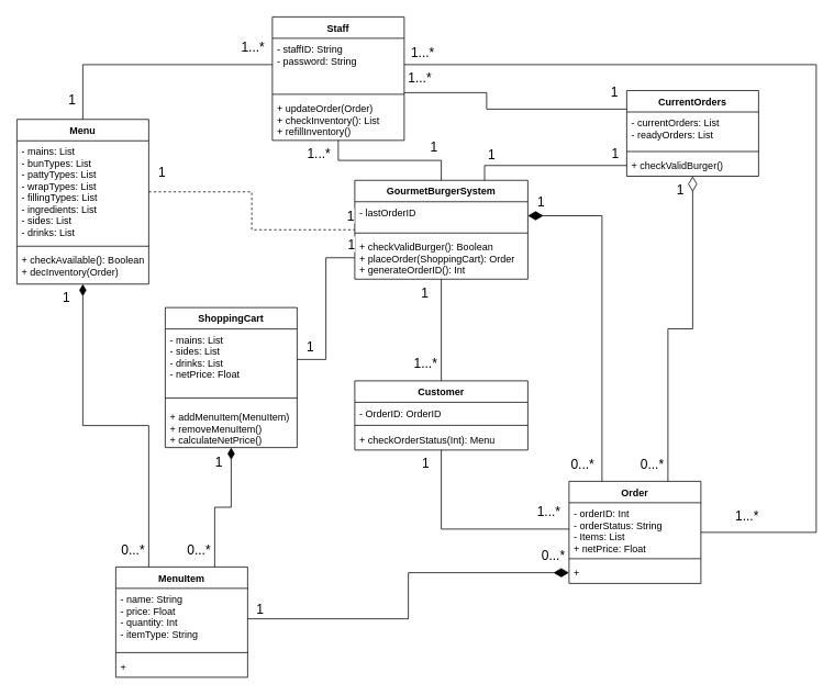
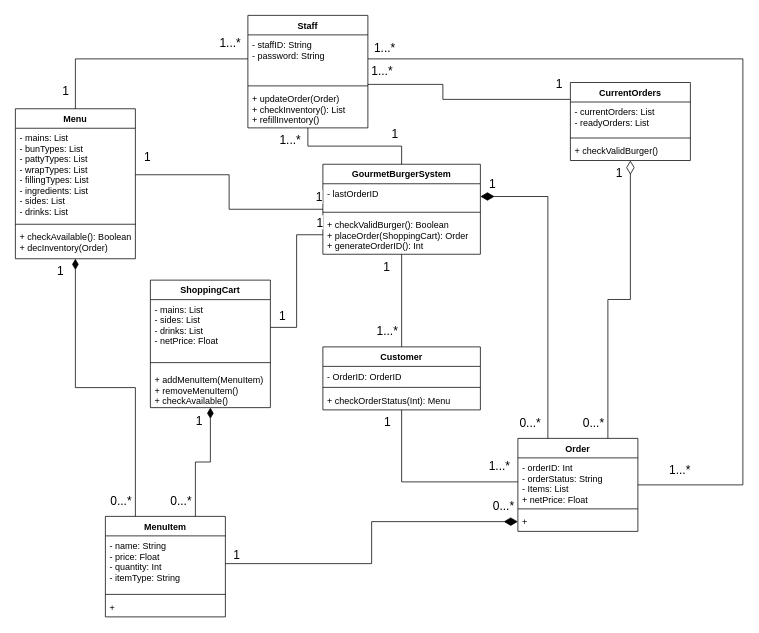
- <mxCell id="64" value="" style="endArrow=none;html=1;endSize=12;startArrow=none;startSize=14;startFill=0;edgeStyle=orthogonalEdgeStyle;strokeWidth=1;rounded=0;endFill=0;exitX=0.75;exitY=0;exitDx=0;exitDy=0;" edge="1" parent="1" source="10" target="17"><mxGeometry relative="1" as="geometry"><mxPoint x="680" y="72" as="sourcePoint" /><mxPoint x="760" y="-60.941" as="targetPoint" /></mxGeometry></mxCell>
- <mxCell id="65" value="1" style="resizable=0;html=1;align=left;verticalAlign=top;labelBackgroundColor=#ffffff;fontSize=16;" connectable="0" vertex="1" parent="64"><mxGeometry x="-1" relative="1" as="geometry"><mxPoint x="2.5" y="-48" as="offset" /></mxGeometry></mxCell>
- <mxCell id="66" value="1" style="resizable=0;html=1;align=right;verticalAlign=top;labelBackgroundColor=#ffffff;fontSize=16;" connectable="0" vertex="1" parent="64"><mxGeometry x="1" relative="1" as="geometry"><mxPoint x="-10" y="-30.5" as="offset" /></mxGeometry></mxCell>
- <mxCell id="36" value="" style="endArrow=none;html=1;endSize=12;startArrow=none;startSize=14;startFill=0;edgeStyle=orthogonalEdgeStyle;strokeWidth=1;rounded=0;endFill=0;exitX=1;exitY=0.5;exitDx=0;exitDy=0;dashed=1;" edge="1" parent="1" source="40" target="10"><mxGeometry relative="1" as="geometry"><mxPoint x="220" y="232" as="sourcePoint" /><mxPoint x="330" y="338.5" as="targetPoint" /></mxGeometry></mxCell>
+ <mxCell id="36" value="" style="endArrow=none;html=1;endSize=12;startArrow=none;startSize=14;startFill=0;edgeStyle=orthogonalEdgeStyle;strokeWidth=1;rounded=0;endFill=0;exitX=1;exitY=0.5;exitDx=0;exitDy=0;" edge="1" parent="1" source="40" target="10"><mxGeometry relative="1" as="geometry"><mxPoint x="220" y="232" as="sourcePoint" /><mxPoint x="330" y="338.5" as="targetPoint" /></mxGeometry></mxCell>
- <mxCell id="9" value="+ addMenuItem(MenuItem)&#10;+ removeMenuItem()&#10;+ calculateNetPrice()&#10;" style="text;strokeColor=none;fillColor=none;align=left;verticalAlign=top;spacingLeft=4;spacingRight=4;overflow=hidden;rotatable=0;points=[[0,0.5],[1,0.5]];portConstraint=eastwest;" vertex="1" parent="6"><mxGeometry y="120" width="160" height="50" as="geometry" /></mxCell>
+ <mxCell id="9" value="+ addMenuItem(MenuItem)&#10;+ removeMenuItem()&#10;+ checkAvailable()&#10;" style="text;strokeColor=none;fillColor=none;align=left;verticalAlign=top;spacingLeft=4;spacingRight=4;overflow=hidden;rotatable=0;points=[[0,0.5],[1,0.5]];portConstraint=eastwest;" vertex="1" parent="6"><mxGeometry y="120" width="160" height="50" as="geometry" /></mxCell>
